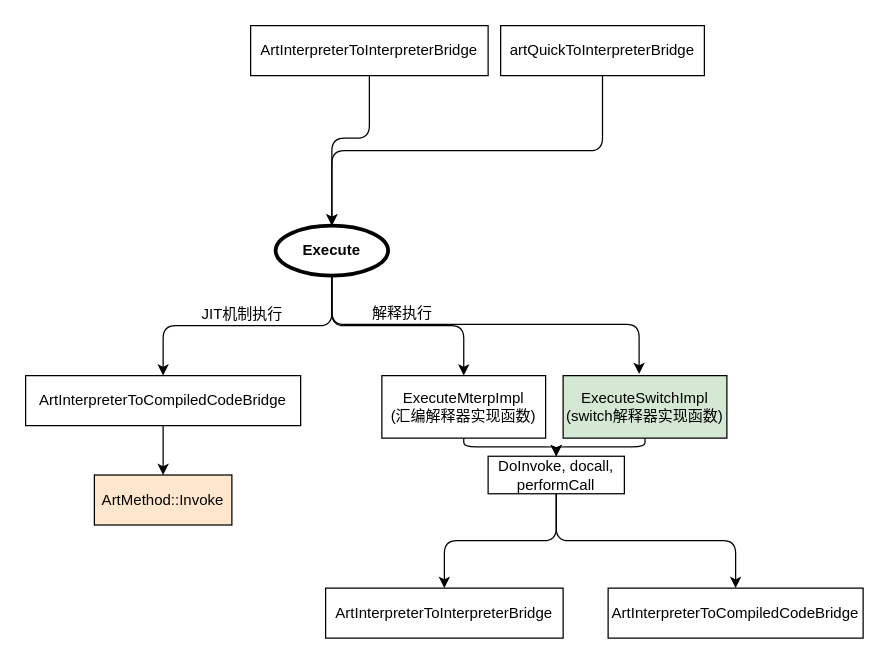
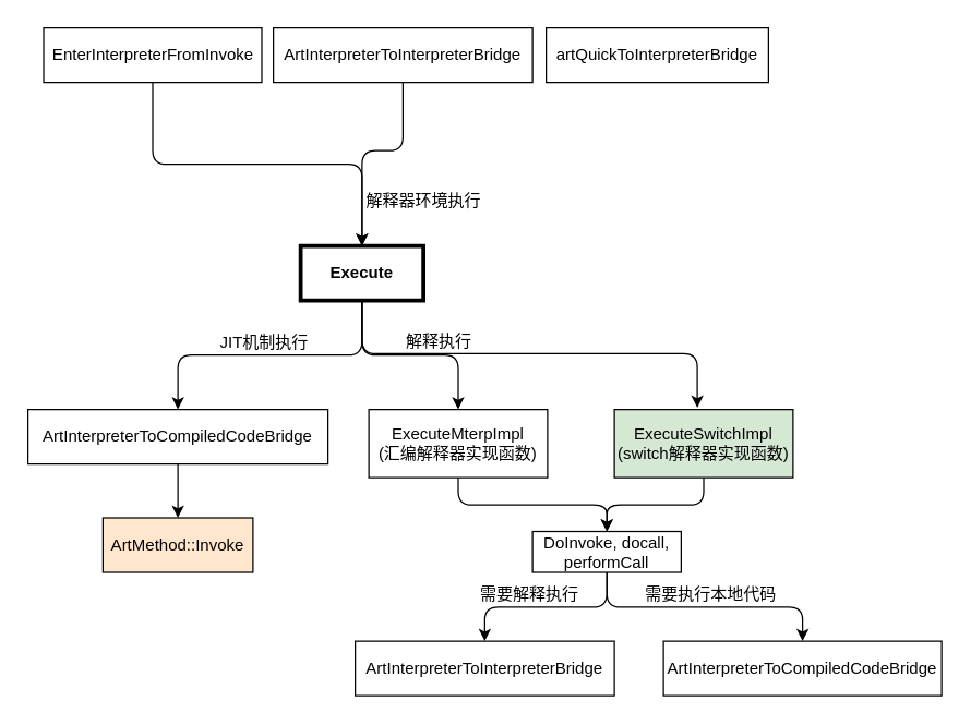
+ <mxCell id="2" value="EnterInterpreterFromInvoke" style="rounded=0;whiteSpace=wrap;html=1;" parent="1" vertex="1"><mxGeometry x="31.5" y="20" width="160" height="40" as="geometry" /></mxCell>
+ <mxCell id="5" value="" style="edgeStyle=elbowEdgeStyle;elbow=vertical;endArrow=classic;html=1;exitX=0.5;exitY=1;exitDx=0;exitDy=0;entryX=0.5;entryY=0;entryDx=0;entryDy=0;" parent="1" source="2" target="3" edge="1"><mxGeometry width="50" height="50" relative="1" as="geometry"><mxPoint x="270.167" y="100.167" as="sourcePoint" /><mxPoint x="165.167" y="160.167" as="targetPoint" /></mxGeometry></mxCell>
- <mxCell id="6" value="" style="edgeStyle=elbowEdgeStyle;elbow=vertical;endArrow=classic;html=1;exitX=0.5;exitY=1;exitDx=0;exitDy=0;entryX=0.5;entryY=0;entryDx=0;entryDy=0;" parent="1" source="4" target="3" edge="1"><mxGeometry width="50" height="50" relative="1" as="geometry"><mxPoint x="576" y="160" as="sourcePoint" /><mxPoint x="335" y="180" as="targetPoint" /></mxGeometry></mxCell>
+ <mxCell id="19" value="解释器环境执行" style="text;html=1;strokeColor=none;fillColor=none;align=center;verticalAlign=middle;whiteSpace=wrap;rounded=0;" parent="1" vertex="1"><mxGeometry x="263.5" y="137" width="93" height="20" as="geometry" /></mxCell>
- <mxCell id="3" value="&lt;b&gt;Execute&lt;/b&gt;" style="ellipse;whiteSpace=wrap;html=1;strokeWidth=3;" parent="1" vertex="1"><mxGeometry x="220" y="180" width="90" height="40" as="geometry" /></mxCell>
+ <mxCell id="3" value="&lt;b&gt;Execute&lt;/b&gt;" style="rounded=0;whiteSpace=wrap;html=1;strokeWidth=3;" parent="1" vertex="1"><mxGeometry x="220" y="180" width="90" height="40" as="geometry" /></mxCell>
- <mxCell id="12" value="&lt;div&gt;&lt;span&gt;ExecuteMterpImpl&lt;/span&gt;&lt;/div&gt;&lt;div&gt;&lt;span&gt;(汇编解释器实现函数)&lt;/span&gt;&lt;/div&gt;" style="rounded=0;whiteSpace=wrap;html=1;" parent="1" vertex="1"><mxGeometry x="305" y="300" width="131" height="50" as="geometry" /></mxCell>
+ <mxCell id="12" value="&lt;div&gt;&lt;span&gt;ExecuteMterpImpl&lt;/span&gt;&lt;/div&gt;&lt;div&gt;&lt;span&gt;(汇编解释器实现函数)&lt;/span&gt;&lt;/div&gt;" style="rounded=0;whiteSpace=wrap;html=1;" parent="1" vertex="1"><mxGeometry x="270" y="300" width="131" height="50" as="geometry" /></mxCell>
- <mxCell id="20" value="DoInvoke, docall, performCall" style="rounded=0;whiteSpace=wrap;html=1;" parent="1" vertex="1"><mxGeometry x="390" y="364.5" width="109" height="30" as="geometry" /></mxCell>
+ <mxCell id="20" value="DoInvoke, docall, performCall" style="rounded=0;whiteSpace=wrap;html=1;" parent="1" vertex="1"><mxGeometry x="390" y="389.5" width="109" height="30" as="geometry" /></mxCell>
+ <mxCell id="27" value="需要解释执行" style="text;html=1;resizable=0;points=[];autosize=1;align=left;verticalAlign=top;spacingTop=-4;" parent="1" vertex="1"><mxGeometry x="350" y="426" width="90" height="20" as="geometry" /></mxCell>
+ <mxCell id="28" value="需要执行本地代码" style="text;html=1;resizable=0;points=[];autosize=1;align=left;verticalAlign=top;spacingTop=-4;" parent="1" vertex="1"><mxGeometry x="471" y="426" width="110" height="20" as="geometry" /></mxCell>
